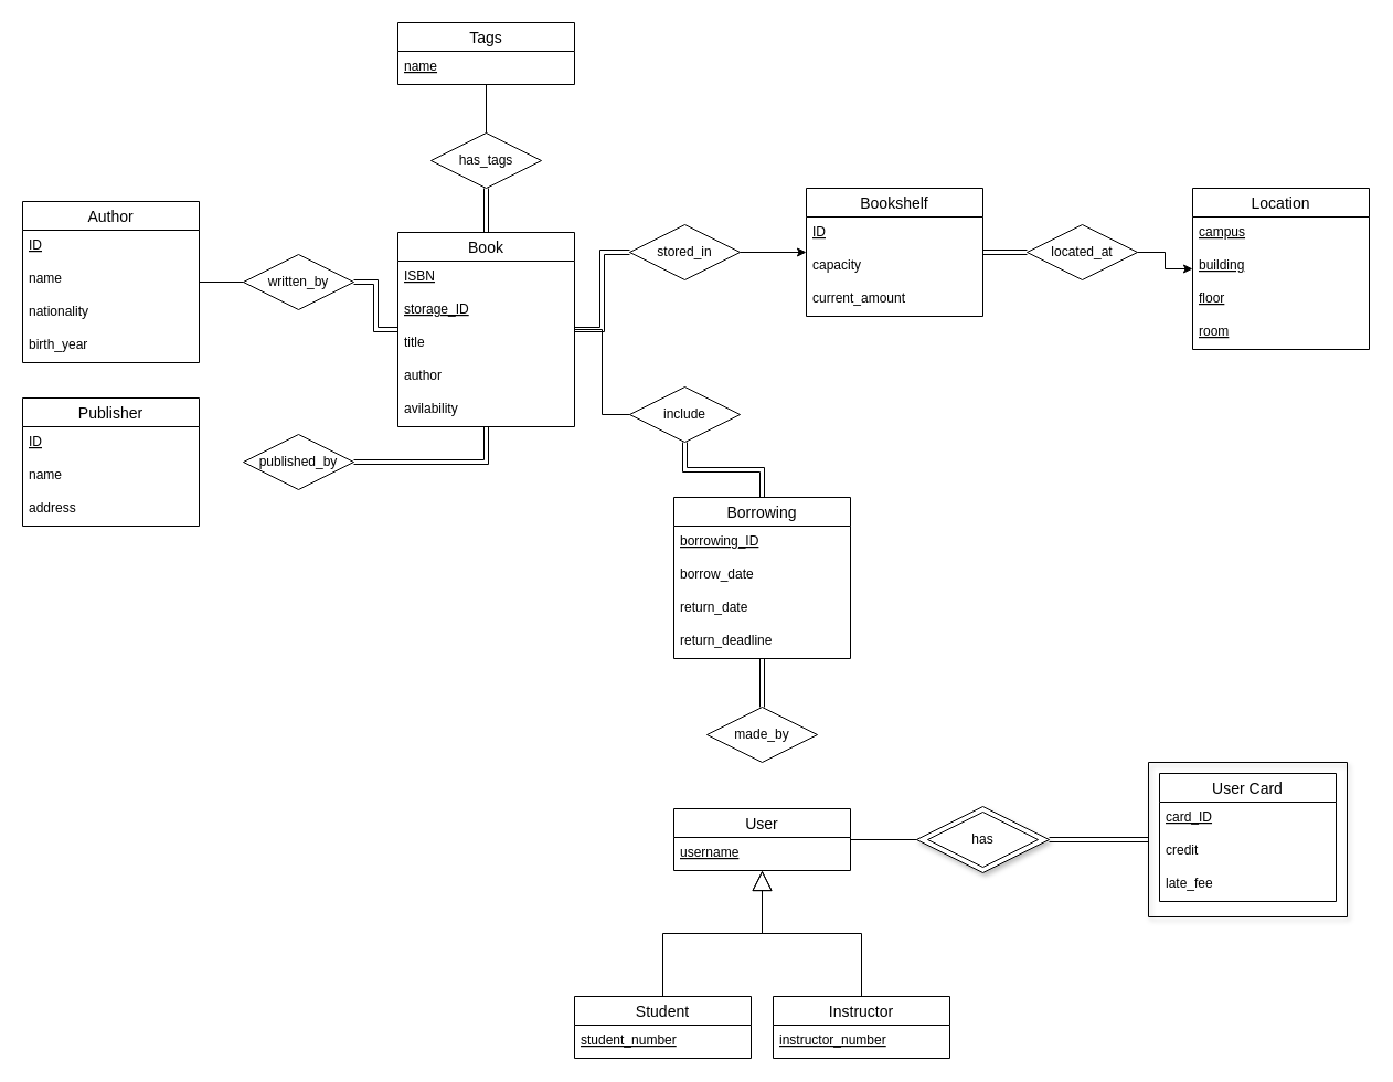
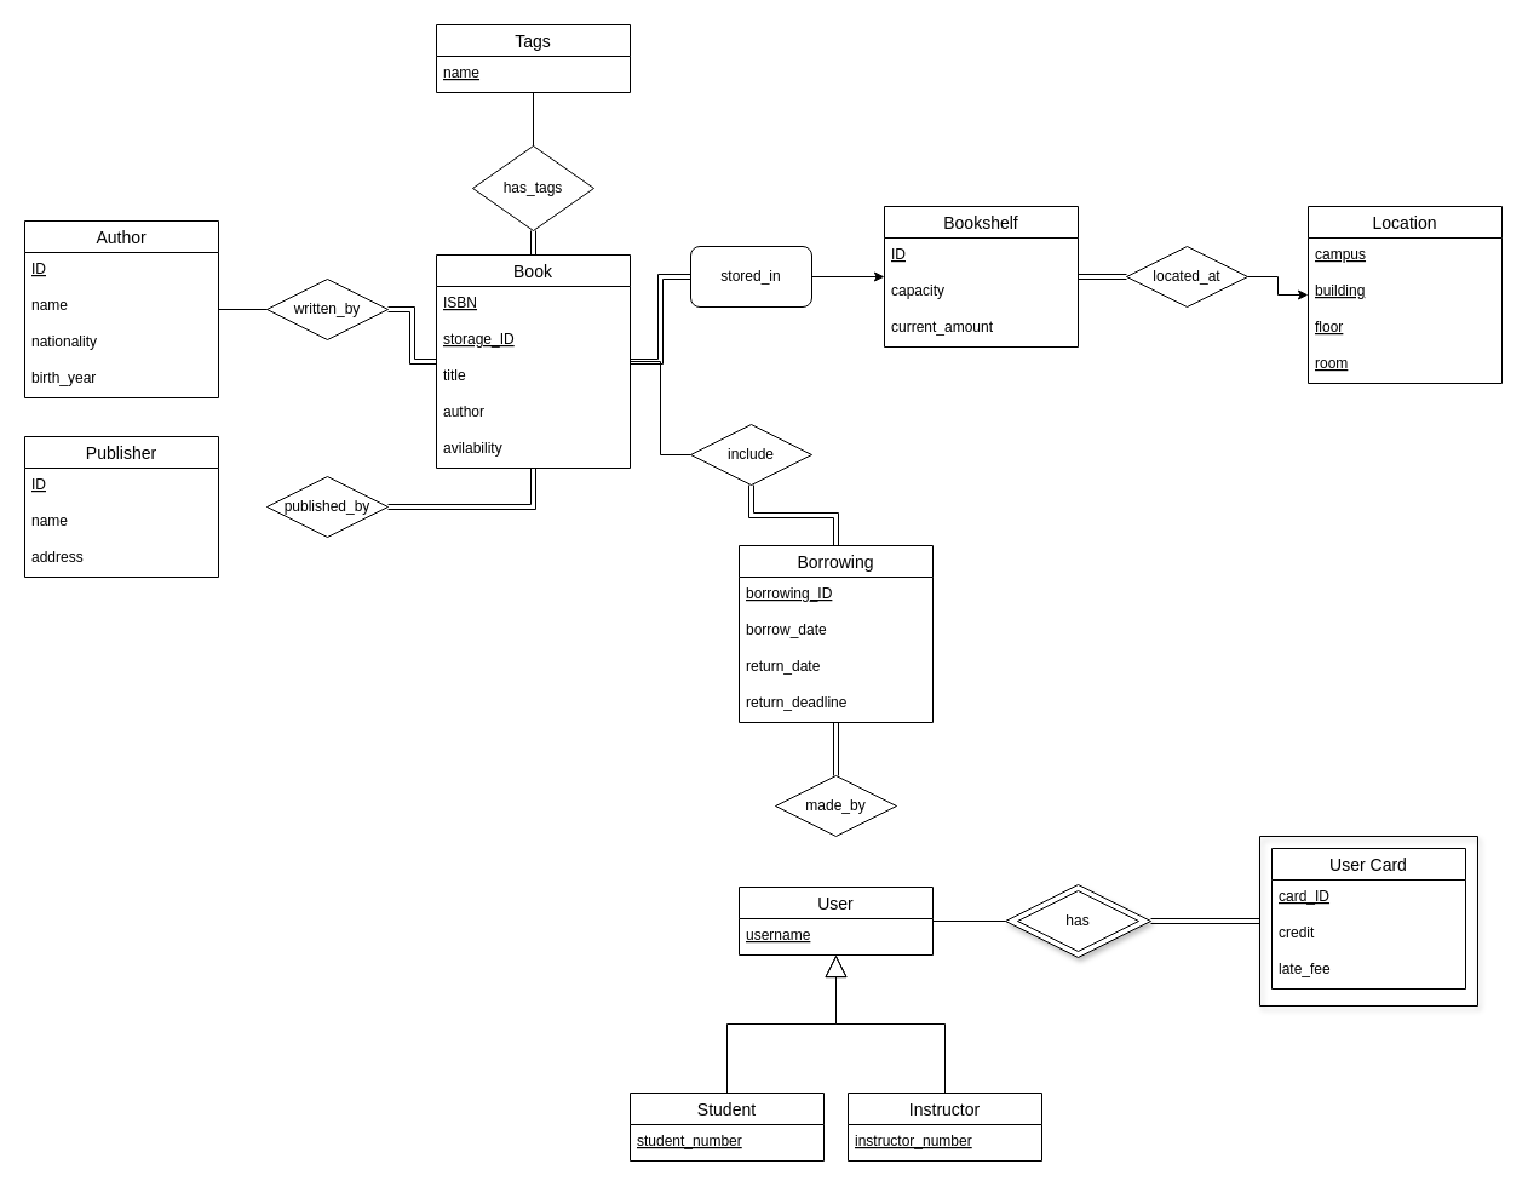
- <mxCell id="66" value="has_tags" style="rhombus;whiteSpace=wrap;html=1;" vertex="1" parent="1"><mxGeometry x="390" width="100" height="50" as="geometry" y="120" /></mxCell>
+ <mxCell id="66" value="has_tags" style="rhombus;whiteSpace=wrap;html=1;" vertex="1" parent="1"><mxGeometry x="390" y="120" width="100" height="70" as="geometry" /></mxCell>
- <mxCell id="20" value="stored_in" style="rhombus;whiteSpace=wrap;html=1;" parent="1" vertex="1"><mxGeometry x="570" y="203" width="100" height="50" as="geometry" /></mxCell>
+ <mxCell id="20" value="stored_in" style="whiteSpace=wrap;html=1;rounded=1;" parent="1" vertex="1"><mxGeometry x="570" y="203" width="100" height="50" as="geometry" /></mxCell>
